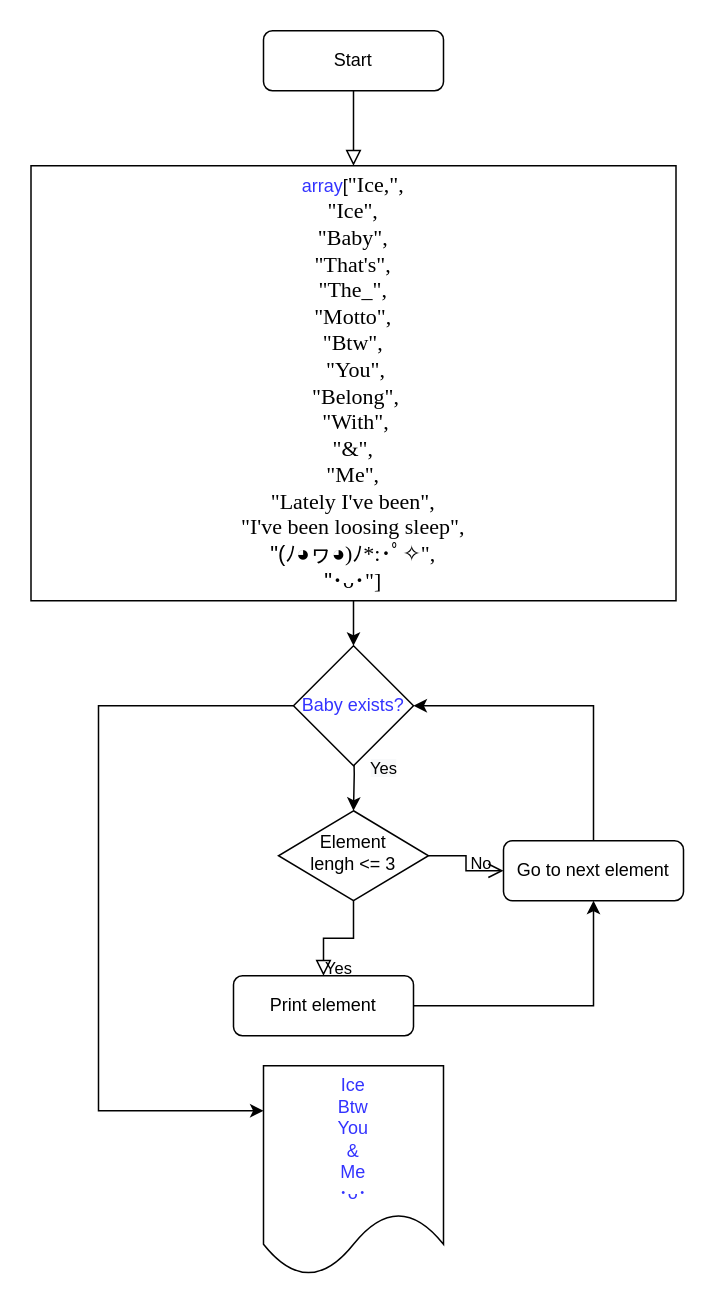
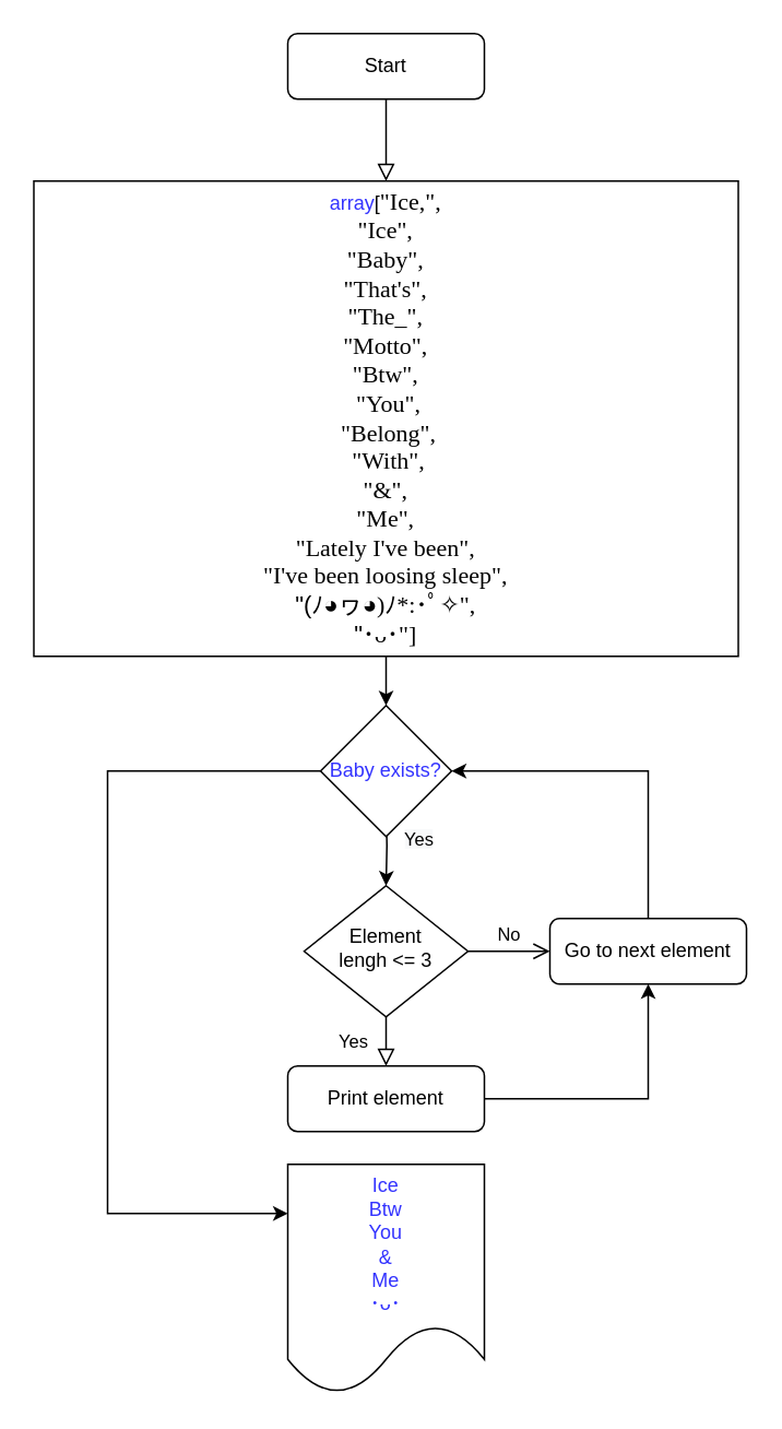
- <mxCell id="6" value="Element &lt;br&gt;lengh &amp;lt;= 3" style="rhombus;whiteSpace=wrap;html=1;shadow=0;fontFamily=Helvetica;fontSize=12;align=center;strokeWidth=1;spacing=6;spacingTop=-4;" parent="1" vertex="1"><mxGeometry x="185" y="540" width="100" height="60" as="geometry" /></mxCell>
+ <mxCell id="6" value="Element &lt;br&gt;lengh &amp;lt;= 3" style="rhombus;whiteSpace=wrap;html=1;shadow=0;fontFamily=Helvetica;fontSize=12;align=center;strokeWidth=1;spacing=6;spacingTop=-4;" parent="1" vertex="1"><mxGeometry x="185" y="540" width="100" height="80" as="geometry" /></mxCell>
- <mxCell id="10" value="Print element" style="rounded=1;whiteSpace=wrap;html=1;fontSize=12;glass=0;strokeWidth=1;shadow=0;" parent="1" vertex="1"><mxGeometry x="155" y="650" width="120" height="40" as="geometry" /></mxCell>
+ <mxCell id="10" value="Print element" style="rounded=1;whiteSpace=wrap;html=1;fontSize=12;glass=0;strokeWidth=1;shadow=0;" parent="1" vertex="1"><mxGeometry x="175" y="650" width="120" height="40" as="geometry" /></mxCell>
